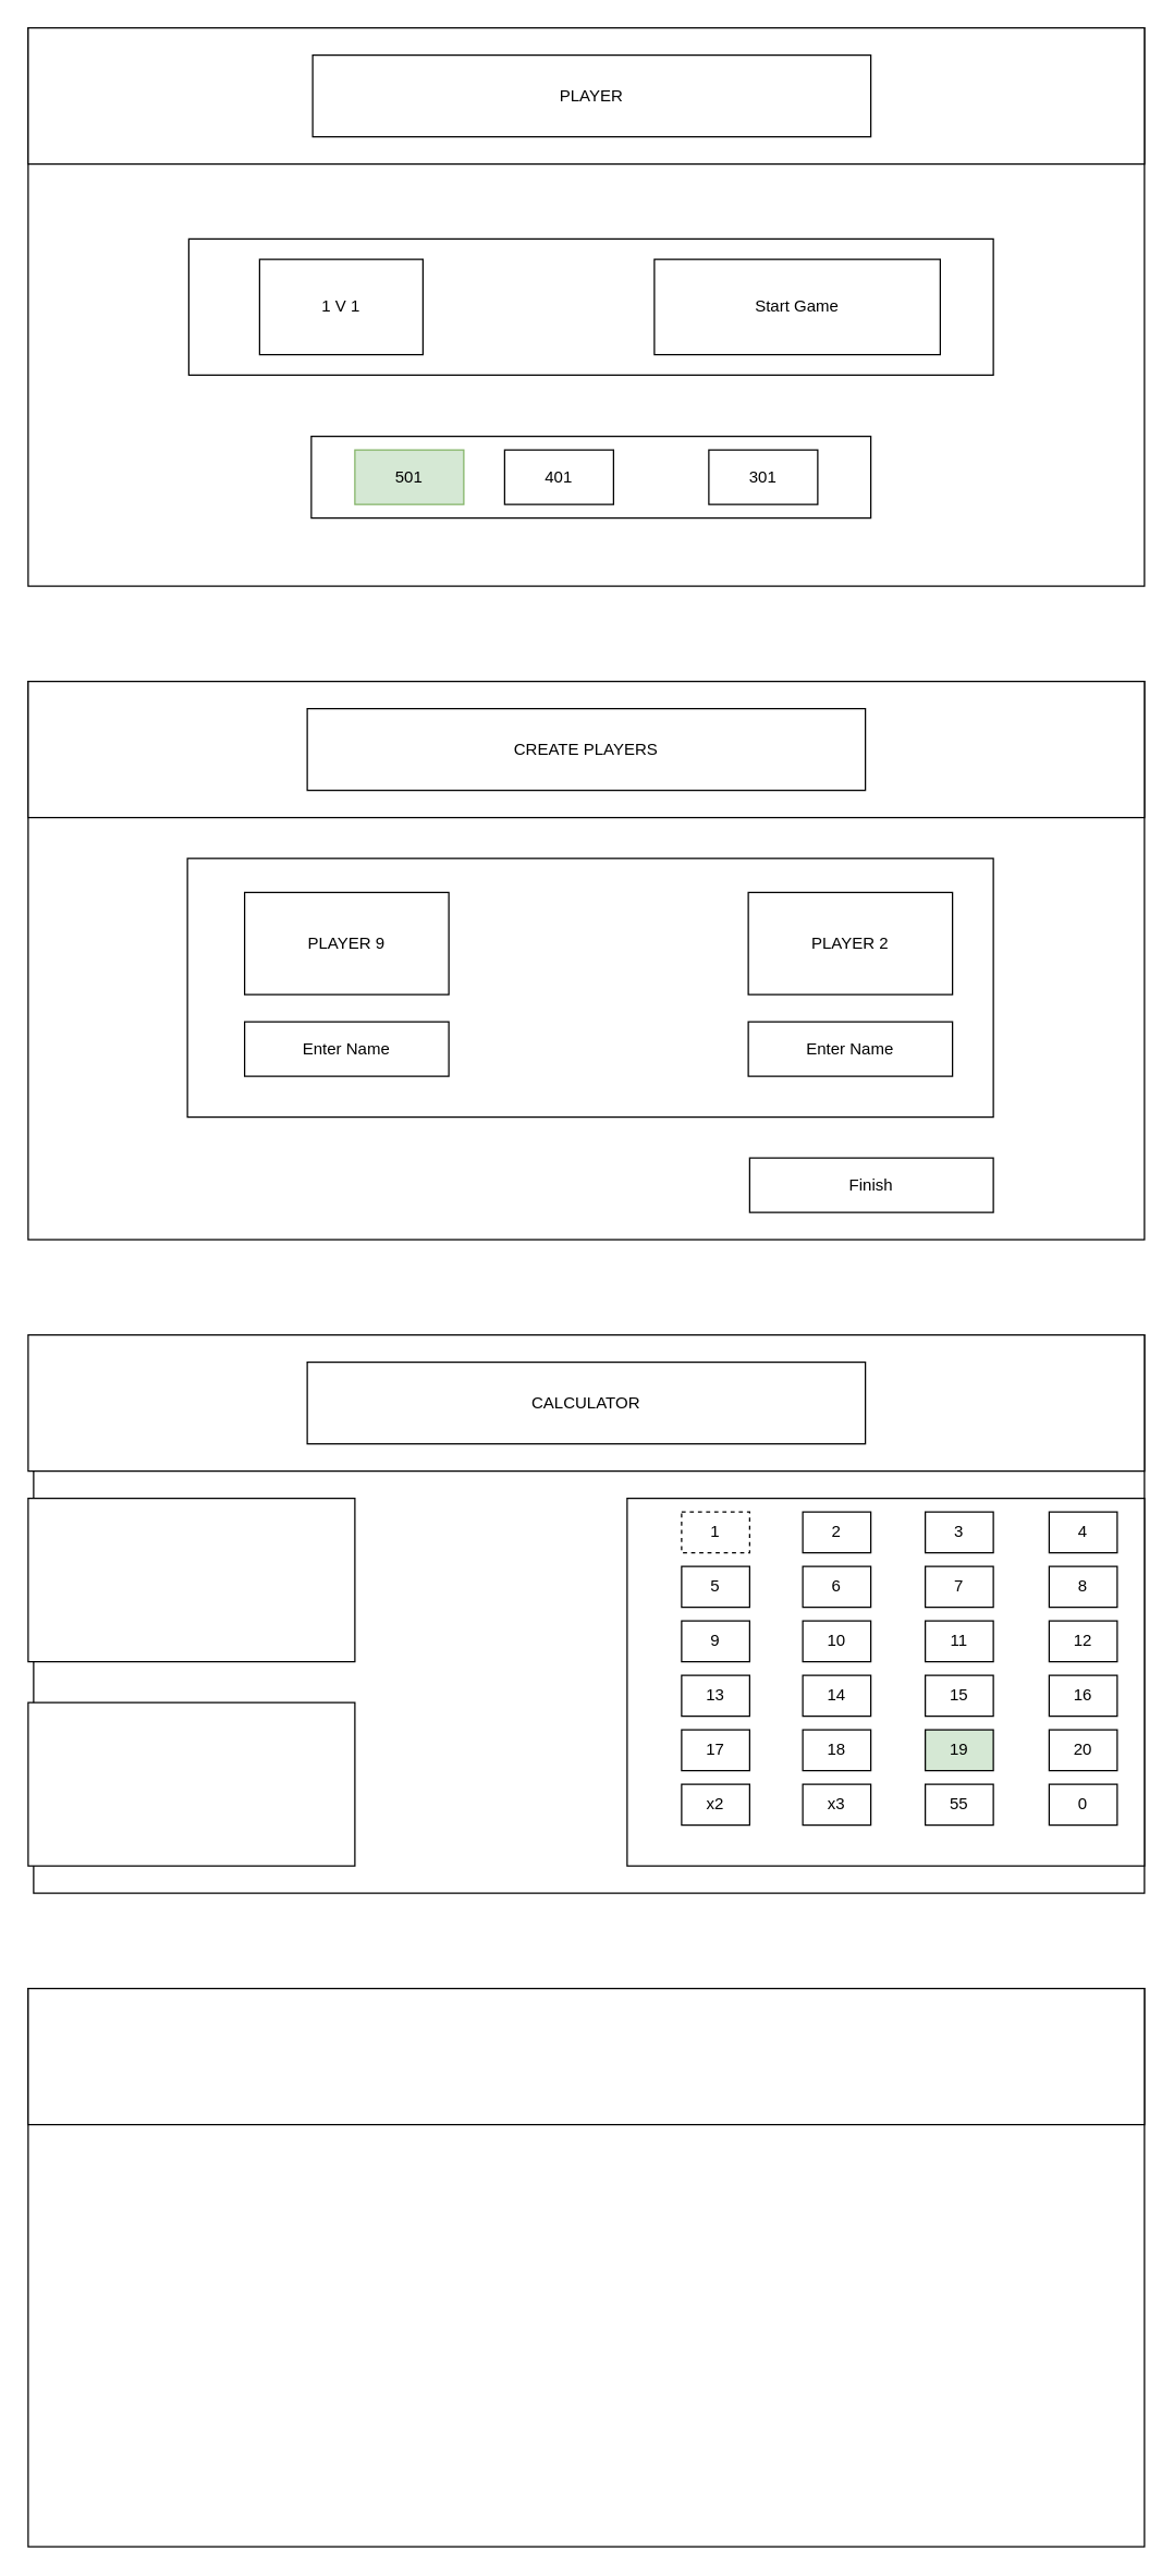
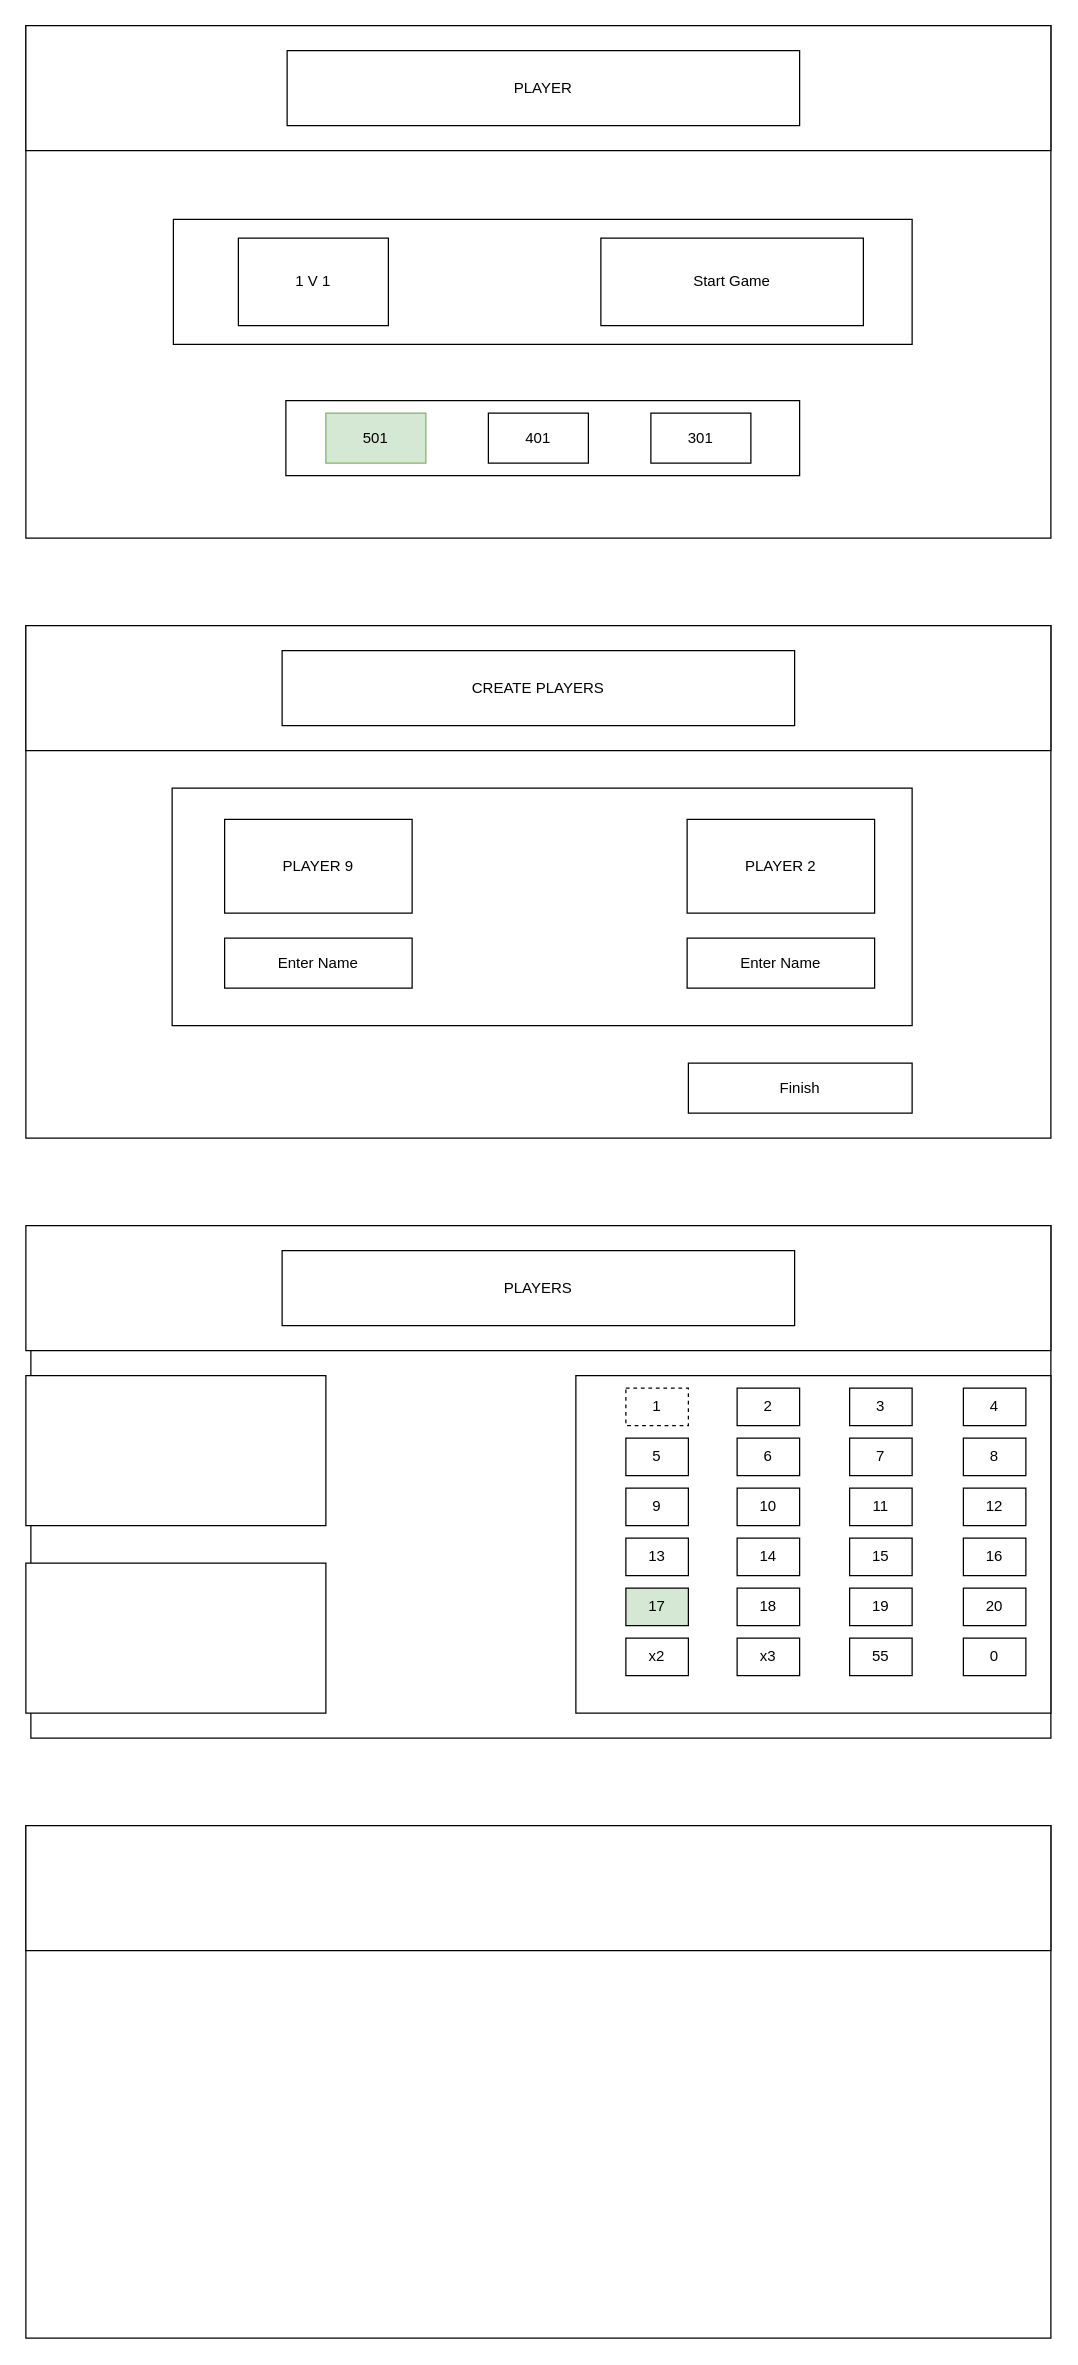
- <mxCell id="14" value="401" style="rounded=0;whiteSpace=wrap;html=1;" vertex="1" parent="1"><mxGeometry x="370" y="330" width="80" height="40" as="geometry" /></mxCell>
+ <mxCell id="14" value="401" style="rounded=0;whiteSpace=wrap;html=1;" vertex="1" parent="1"><mxGeometry x="390" y="330" width="80" height="40" as="geometry" /></mxCell>
- <mxCell id="25" value="CALCULATOR" style="rounded=0;whiteSpace=wrap;html=1;" vertex="1" parent="1"><mxGeometry x="225" y="1000" width="410" height="60" as="geometry" /></mxCell>
+ <mxCell id="25" value="PLAYERS" style="rounded=0;whiteSpace=wrap;html=1;" vertex="1" parent="1"><mxGeometry x="225" y="1000" width="410" height="60" as="geometry" /></mxCell>
- <mxCell id="42" value="17" style="rounded=0;whiteSpace=wrap;html=1;" vertex="1" parent="1"><mxGeometry x="500" y="1270" width="50" height="30" as="geometry" /></mxCell>
+ <mxCell id="42" value="17" style="rounded=0;whiteSpace=wrap;html=1;fillColor=#d5e8d4;" vertex="1" parent="1"><mxGeometry x="500" y="1270" width="50" height="30" as="geometry" /></mxCell>
- <mxCell id="48" value="19" style="rounded=0;whiteSpace=wrap;html=1;fillColor=#d5e8d4;" vertex="1" parent="1"><mxGeometry x="679" y="1270" width="50" height="30" as="geometry" /></mxCell>
+ <mxCell id="48" value="19" style="rounded=0;whiteSpace=wrap;html=1;" vertex="1" parent="1"><mxGeometry x="679" y="1270" width="50" height="30" as="geometry" /></mxCell>
